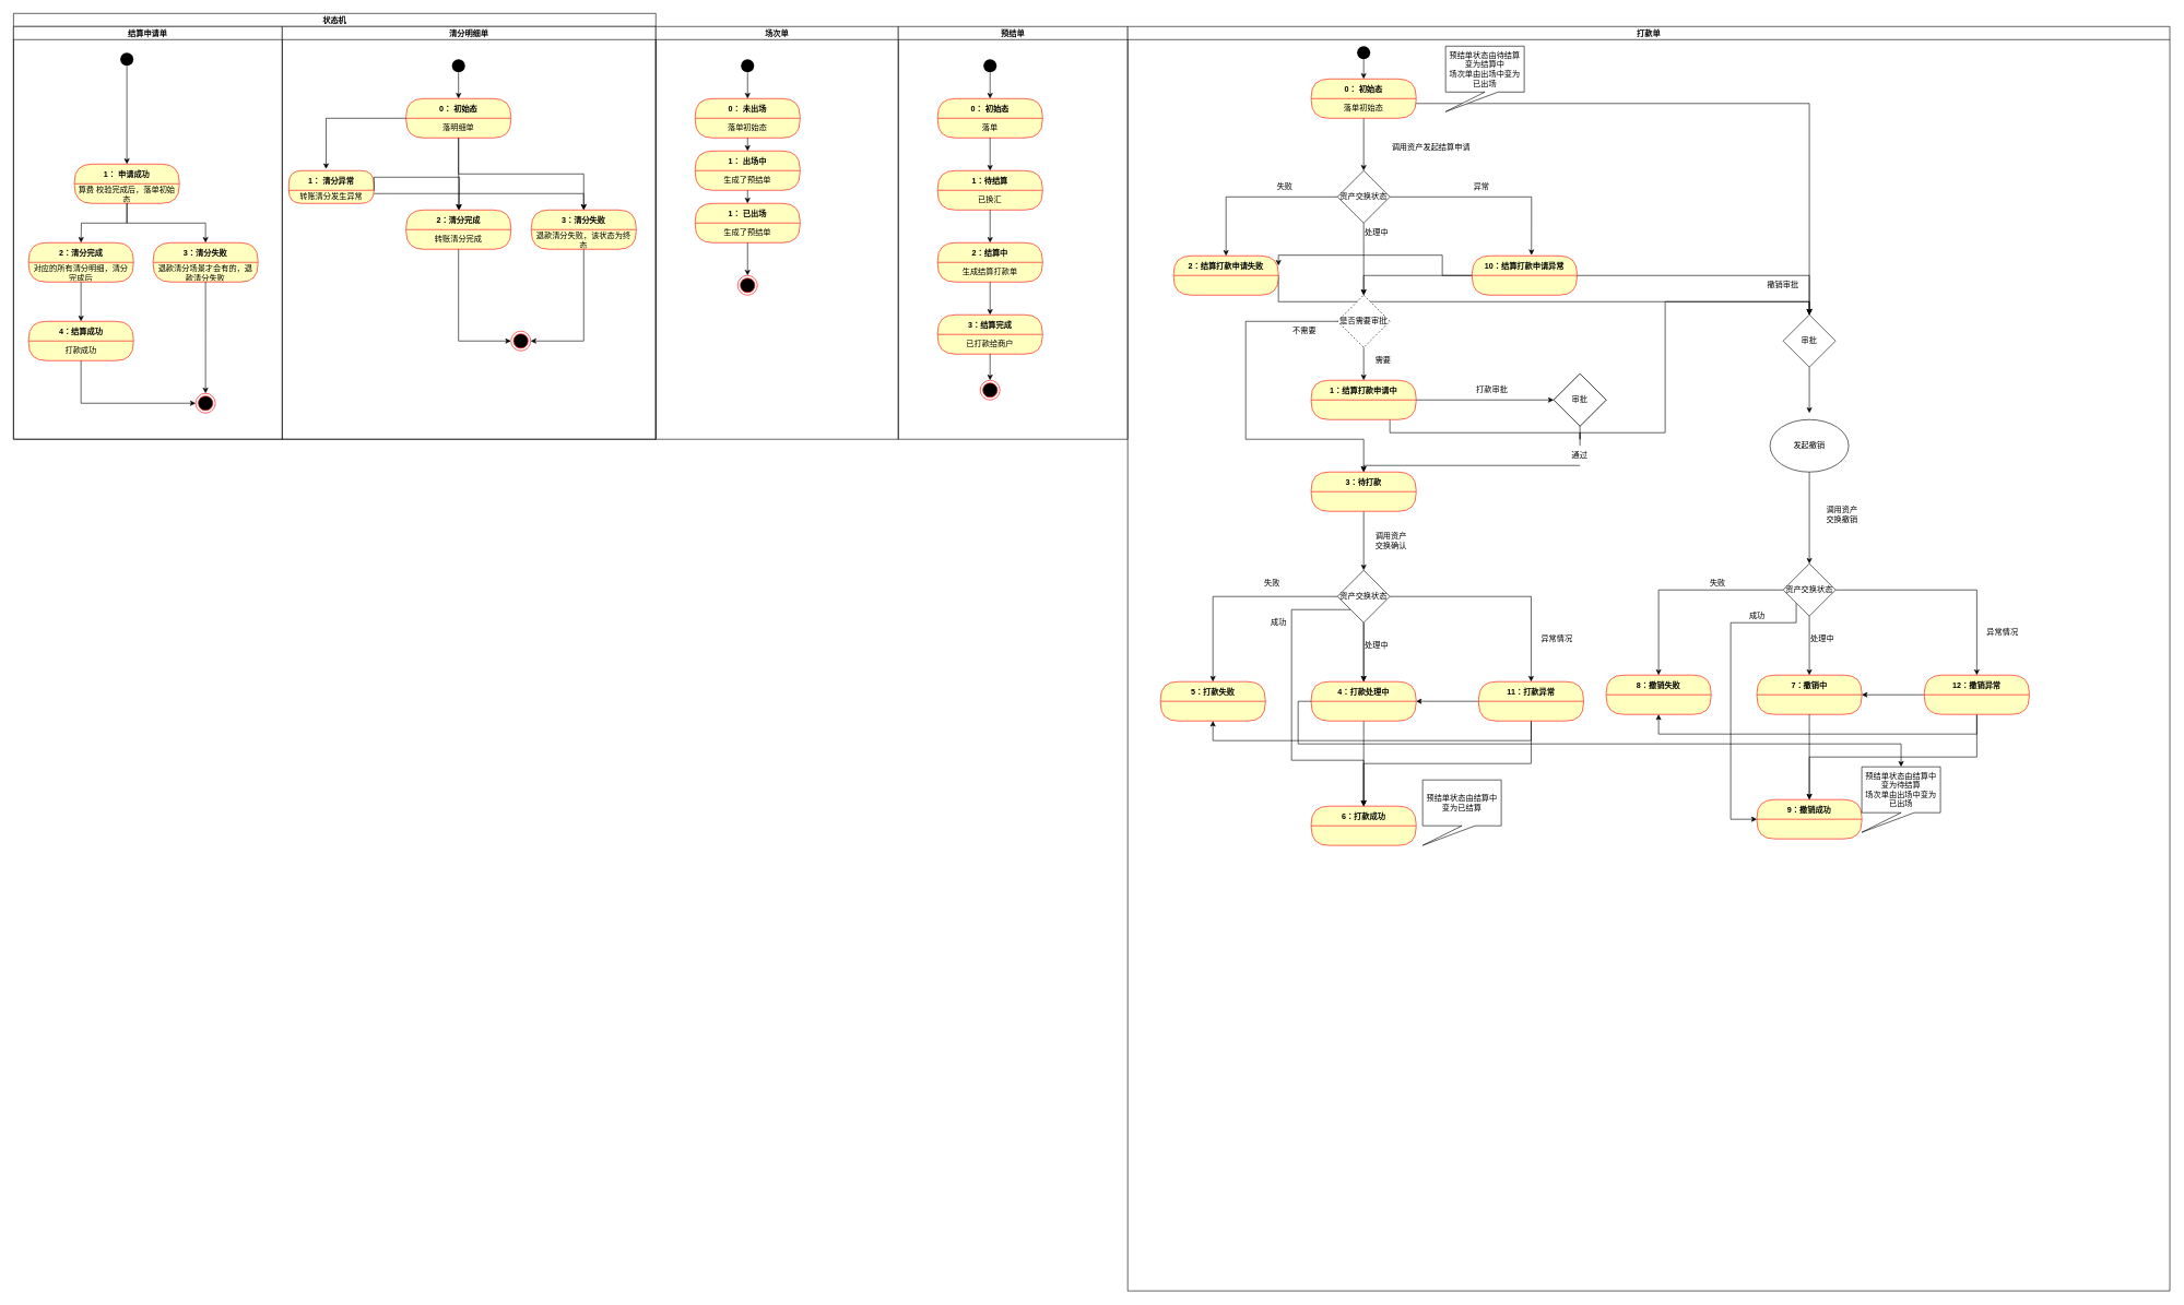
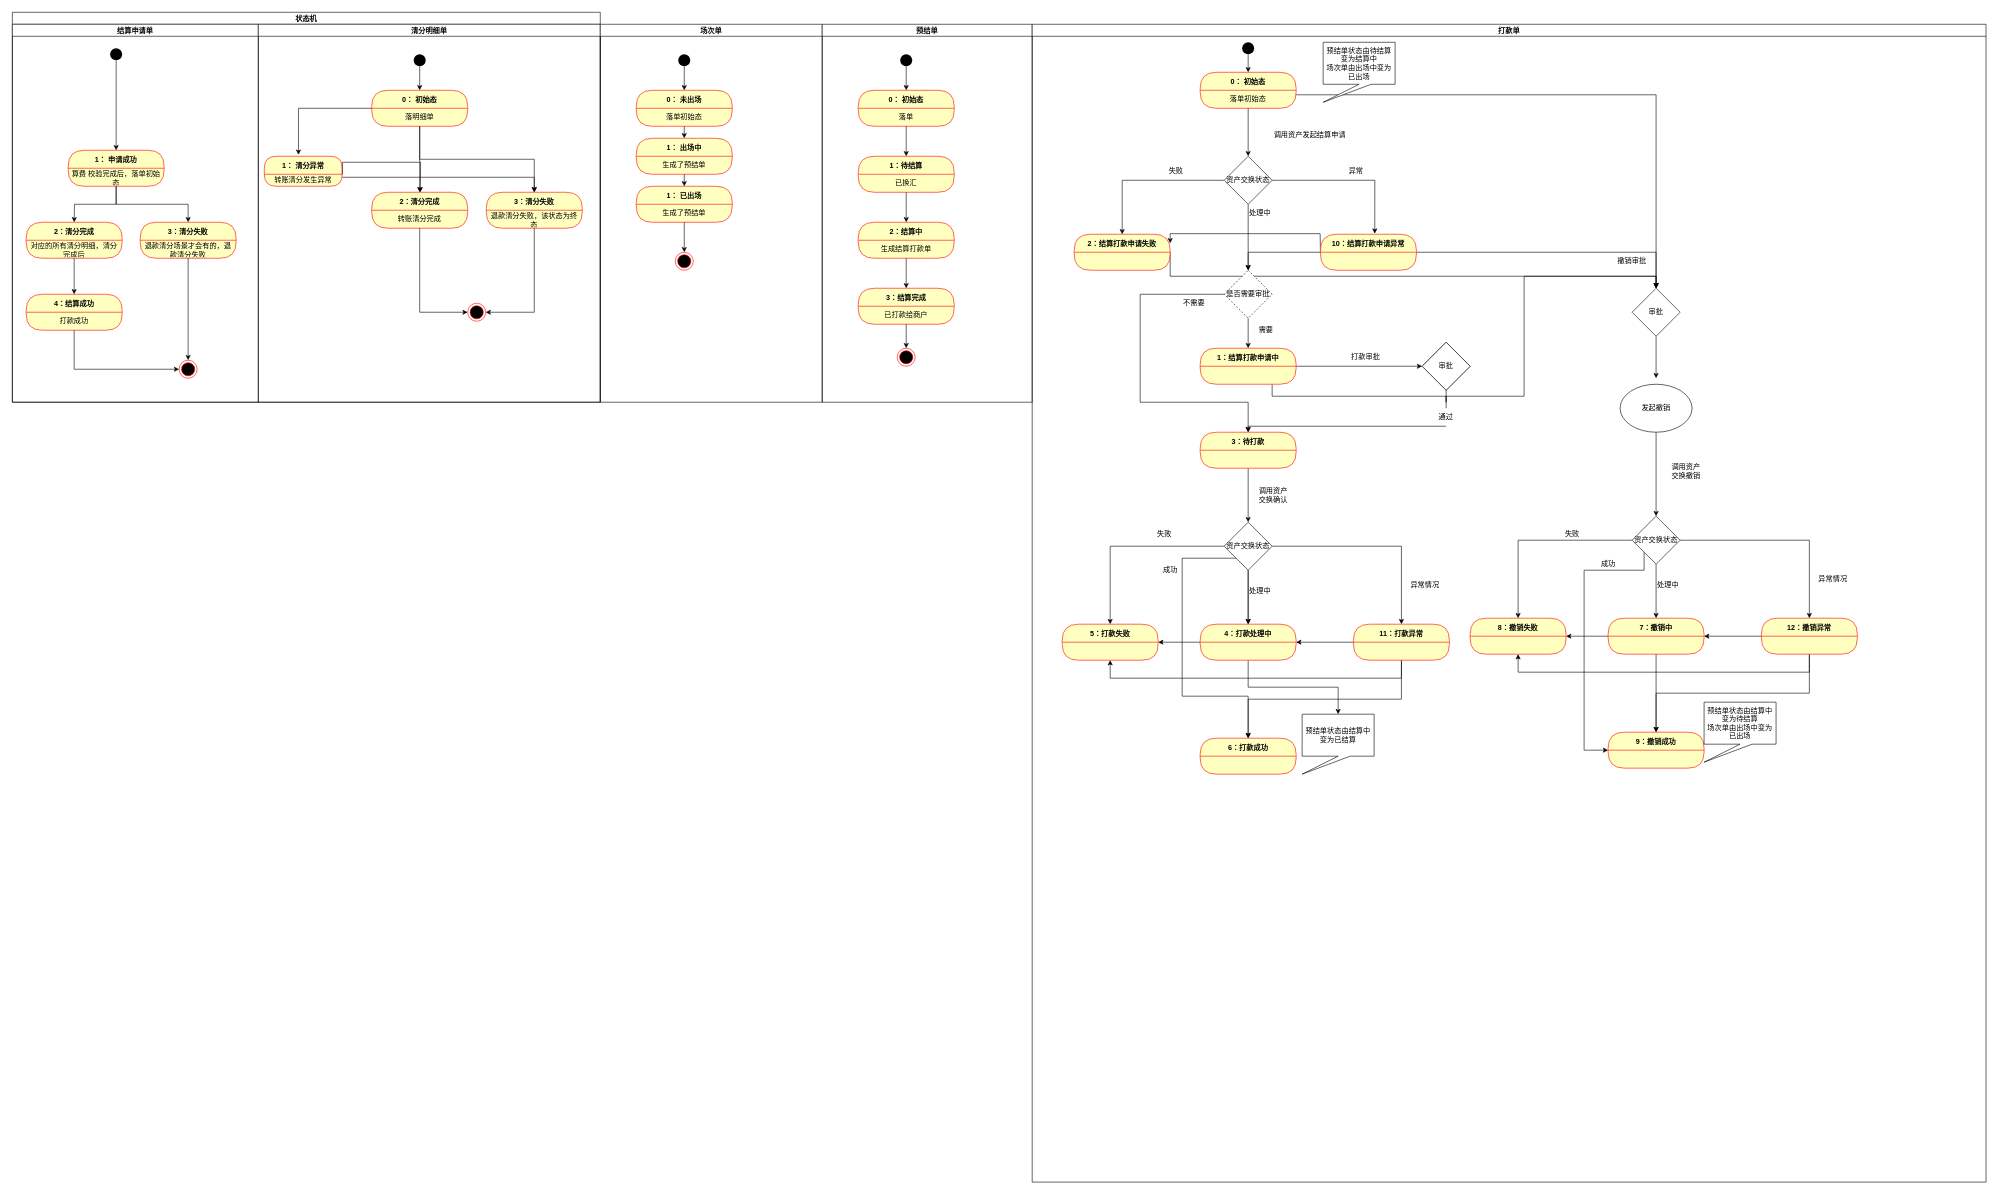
- <mxCell id="84" value="10：结算打款申请异常" style="swimlane;fontStyle=1;align=center;verticalAlign=middle;childLayout=stackLayout;horizontal=1;startSize=30;horizontalStack=0;resizeParent=0;resizeLast=1;container=0;fontColor=#000000;collapsible=0;rounded=1;arcSize=30;strokeColor=#ff0000;fillColor=#ffffc0;swimlaneFillColor=#ffffc0;dropTarget=0;" vertex="1" parent="68"><mxGeometry x="525.5" y="350" width="160" height="60" as="geometry" /></mxCell>
+ <mxCell id="84" value="10：结算打款申请异常" style="swimlane;fontStyle=1;align=center;verticalAlign=middle;childLayout=stackLayout;horizontal=1;startSize=30;horizontalStack=0;resizeParent=0;resizeLast=1;container=0;fontColor=#000000;collapsible=0;rounded=1;arcSize=30;strokeColor=#ff0000;fillColor=#ffffc0;swimlaneFillColor=#ffffc0;dropTarget=0;" vertex="1" parent="68"><mxGeometry x="480.5" y="350" width="160" height="60" as="geometry" /></mxCell>
+ <mxCell id="116" style="edgeStyle=orthogonalEdgeStyle;rounded=0;orthogonalLoop=1;jettySize=auto;html=1;entryX=1;entryY=0.5;entryDx=0;entryDy=0;" edge="1" parent="68" source="117" target="118"><mxGeometry relative="1" as="geometry" /></mxCell>
- <mxCell id="95" style="edgeStyle=orthogonalEdgeStyle;rounded=0;orthogonalLoop=1;jettySize=auto;html=1;exitX=0;exitY=0.5;exitDx=0;exitDy=0;" edge="1" parent="68" source="96" target="136"><mxGeometry relative="1" as="geometry" /></mxCell>
+ <mxCell id="95" style="edgeStyle=orthogonalEdgeStyle;rounded=0;orthogonalLoop=1;jettySize=auto;html=1;exitX=0;exitY=0.5;exitDx=0;exitDy=0;entryX=1;entryY=0.5;entryDx=0;entryDy=0;" edge="1" parent="68" source="96" target="97"><mxGeometry relative="1" as="geometry" /></mxCell>
- <mxCell id="94" style="edgeStyle=orthogonalEdgeStyle;rounded=0;orthogonalLoop=1;jettySize=auto;html=1;exitX=0.5;exitY=1;exitDx=0;exitDy=0;" edge="1" parent="68" source="96" target="98"><mxGeometry relative="1" as="geometry" /></mxCell>
+ <mxCell id="94" style="edgeStyle=orthogonalEdgeStyle;rounded=0;orthogonalLoop=1;jettySize=auto;html=1;exitX=0.5;exitY=1;exitDx=0;exitDy=0;" edge="1" parent="68" source="96" target="135"><mxGeometry relative="1" as="geometry" /></mxCell>
